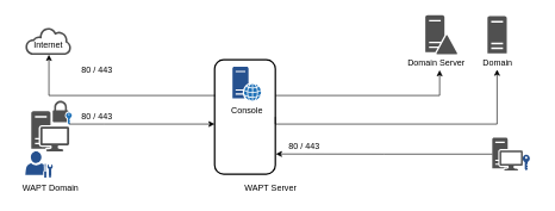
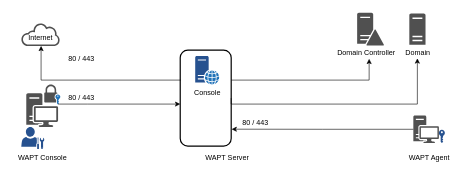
- <mxCell id="17" value="Domain Server" style="text;html=1;align=center;verticalAlign=middle;resizable=0;points=[];;autosize=1;" vertex="1" parent="15"><mxGeometry y="57" width="110" height="20" as="geometry" /></mxCell>
+ <mxCell id="17" value="Domain Controller" style="text;html=1;align=center;verticalAlign=middle;resizable=0;points=[];;autosize=1;" vertex="1" parent="15"><mxGeometry y="57" width="110" height="20" as="geometry" /></mxCell>
- <mxCell id="28" value="WAPT Domain" style="text;html=1;align=center;verticalAlign=middle;resizable=0;points=[];;autosize=1;" vertex="1" parent="1"><mxGeometry x="20" y="253" width="100" height="20" as="geometry" /></mxCell>
+ <mxCell id="28" value="WAPT Console" style="text;html=1;align=center;verticalAlign=middle;resizable=0;points=[];;autosize=1;" vertex="1" parent="1"><mxGeometry x="20" y="253" width="100" height="20" as="geometry" /></mxCell>
+ <mxCell id="7" value="WAPT Agent" style="text;html=1;align=center;verticalAlign=middle;resizable=0;points=[];;autosize=1;" vertex="1" parent="1"><mxGeometry x="675" y="253" width="80" height="20" as="geometry" /></mxCell>
